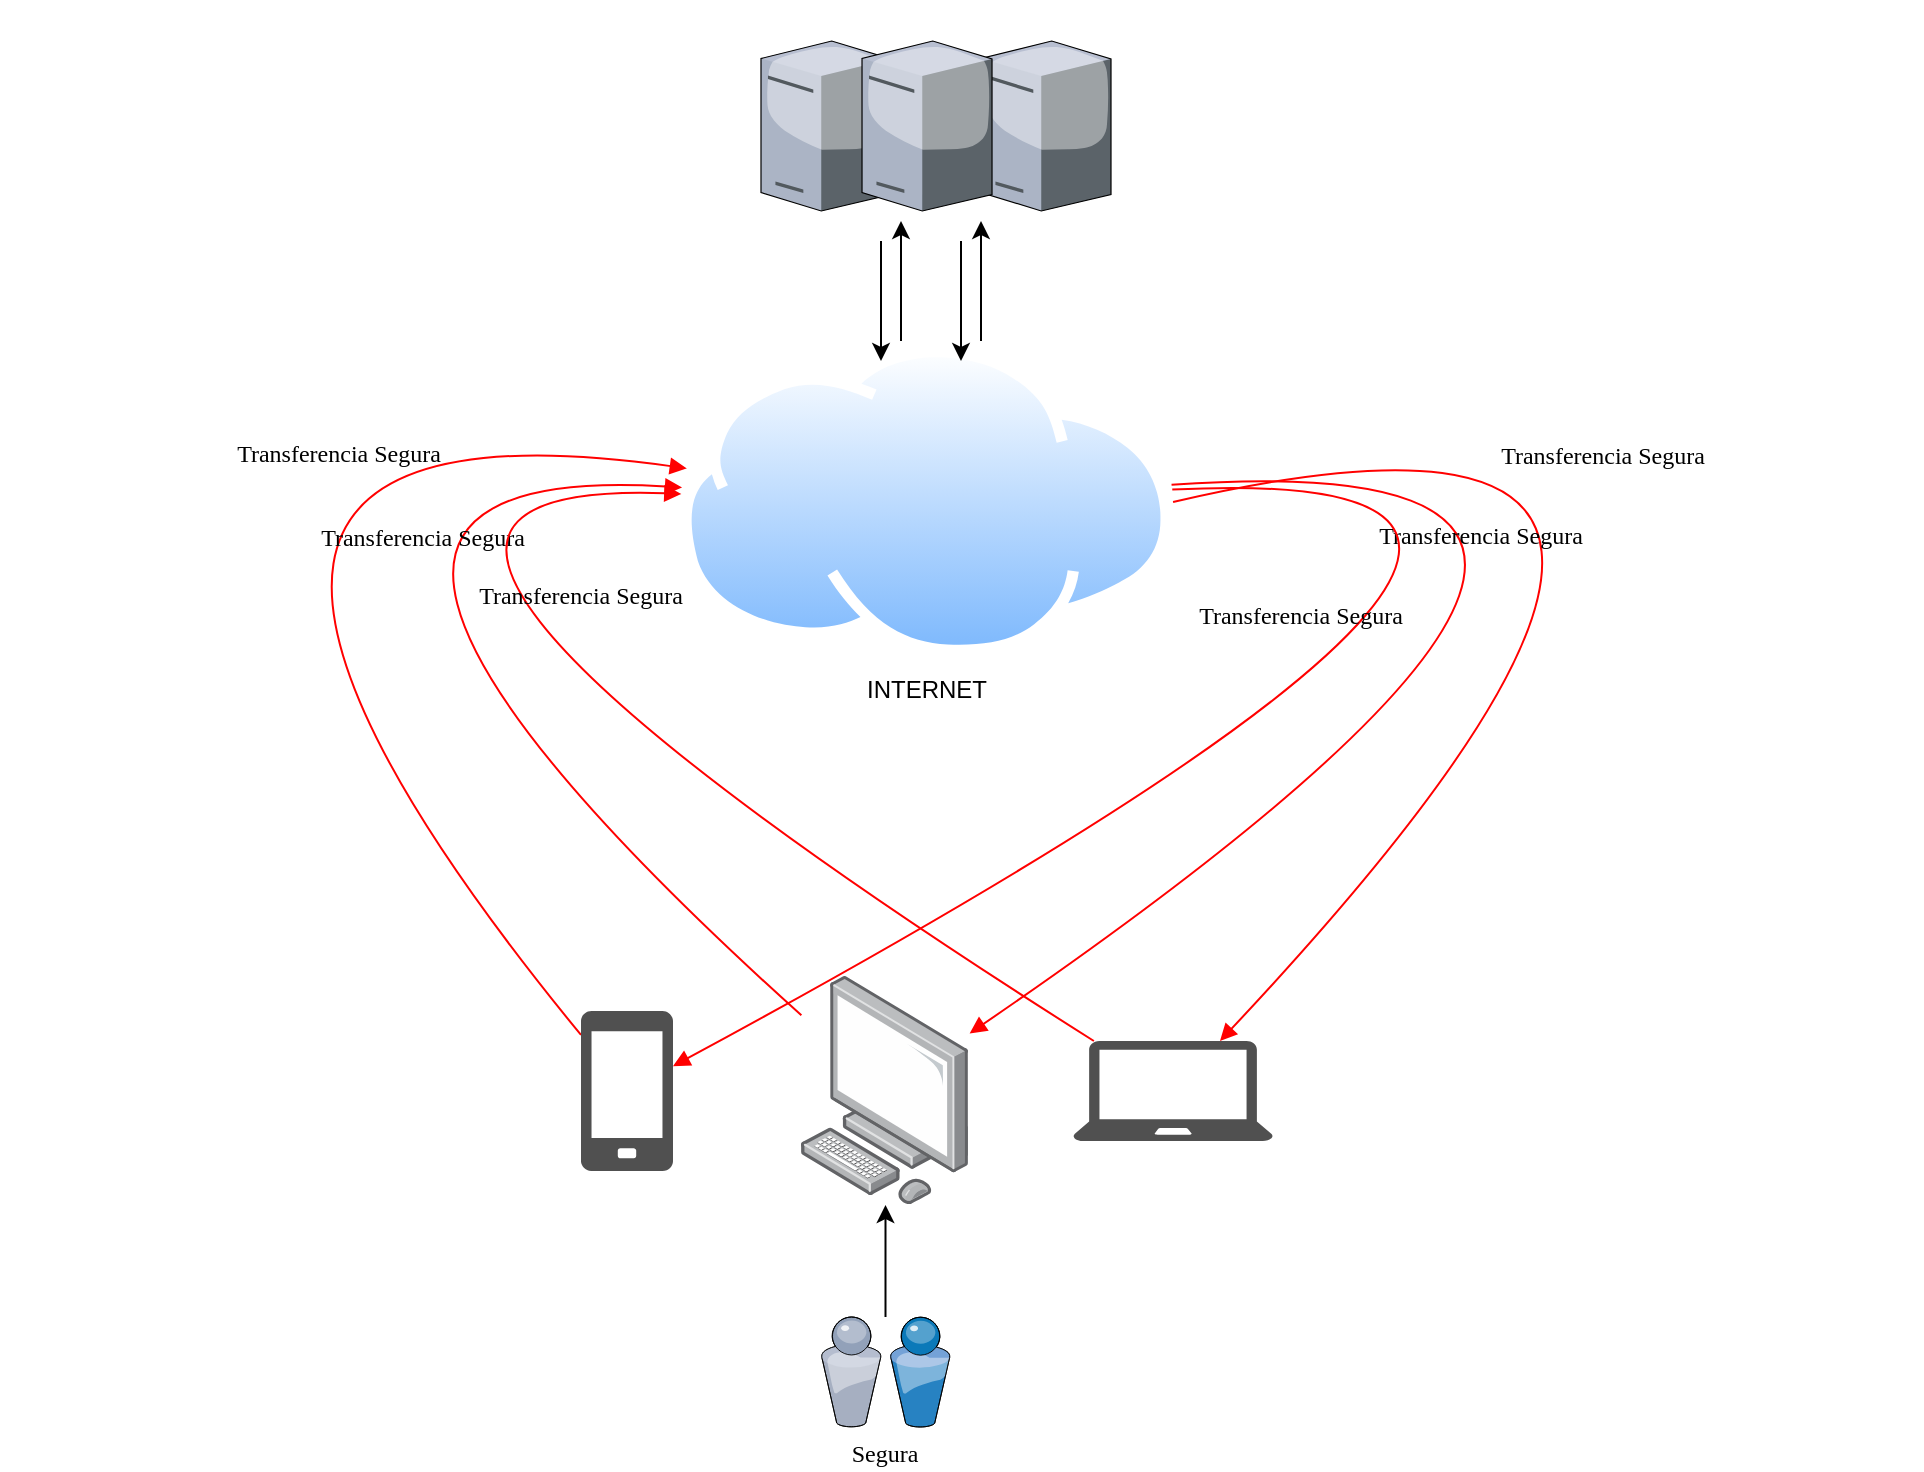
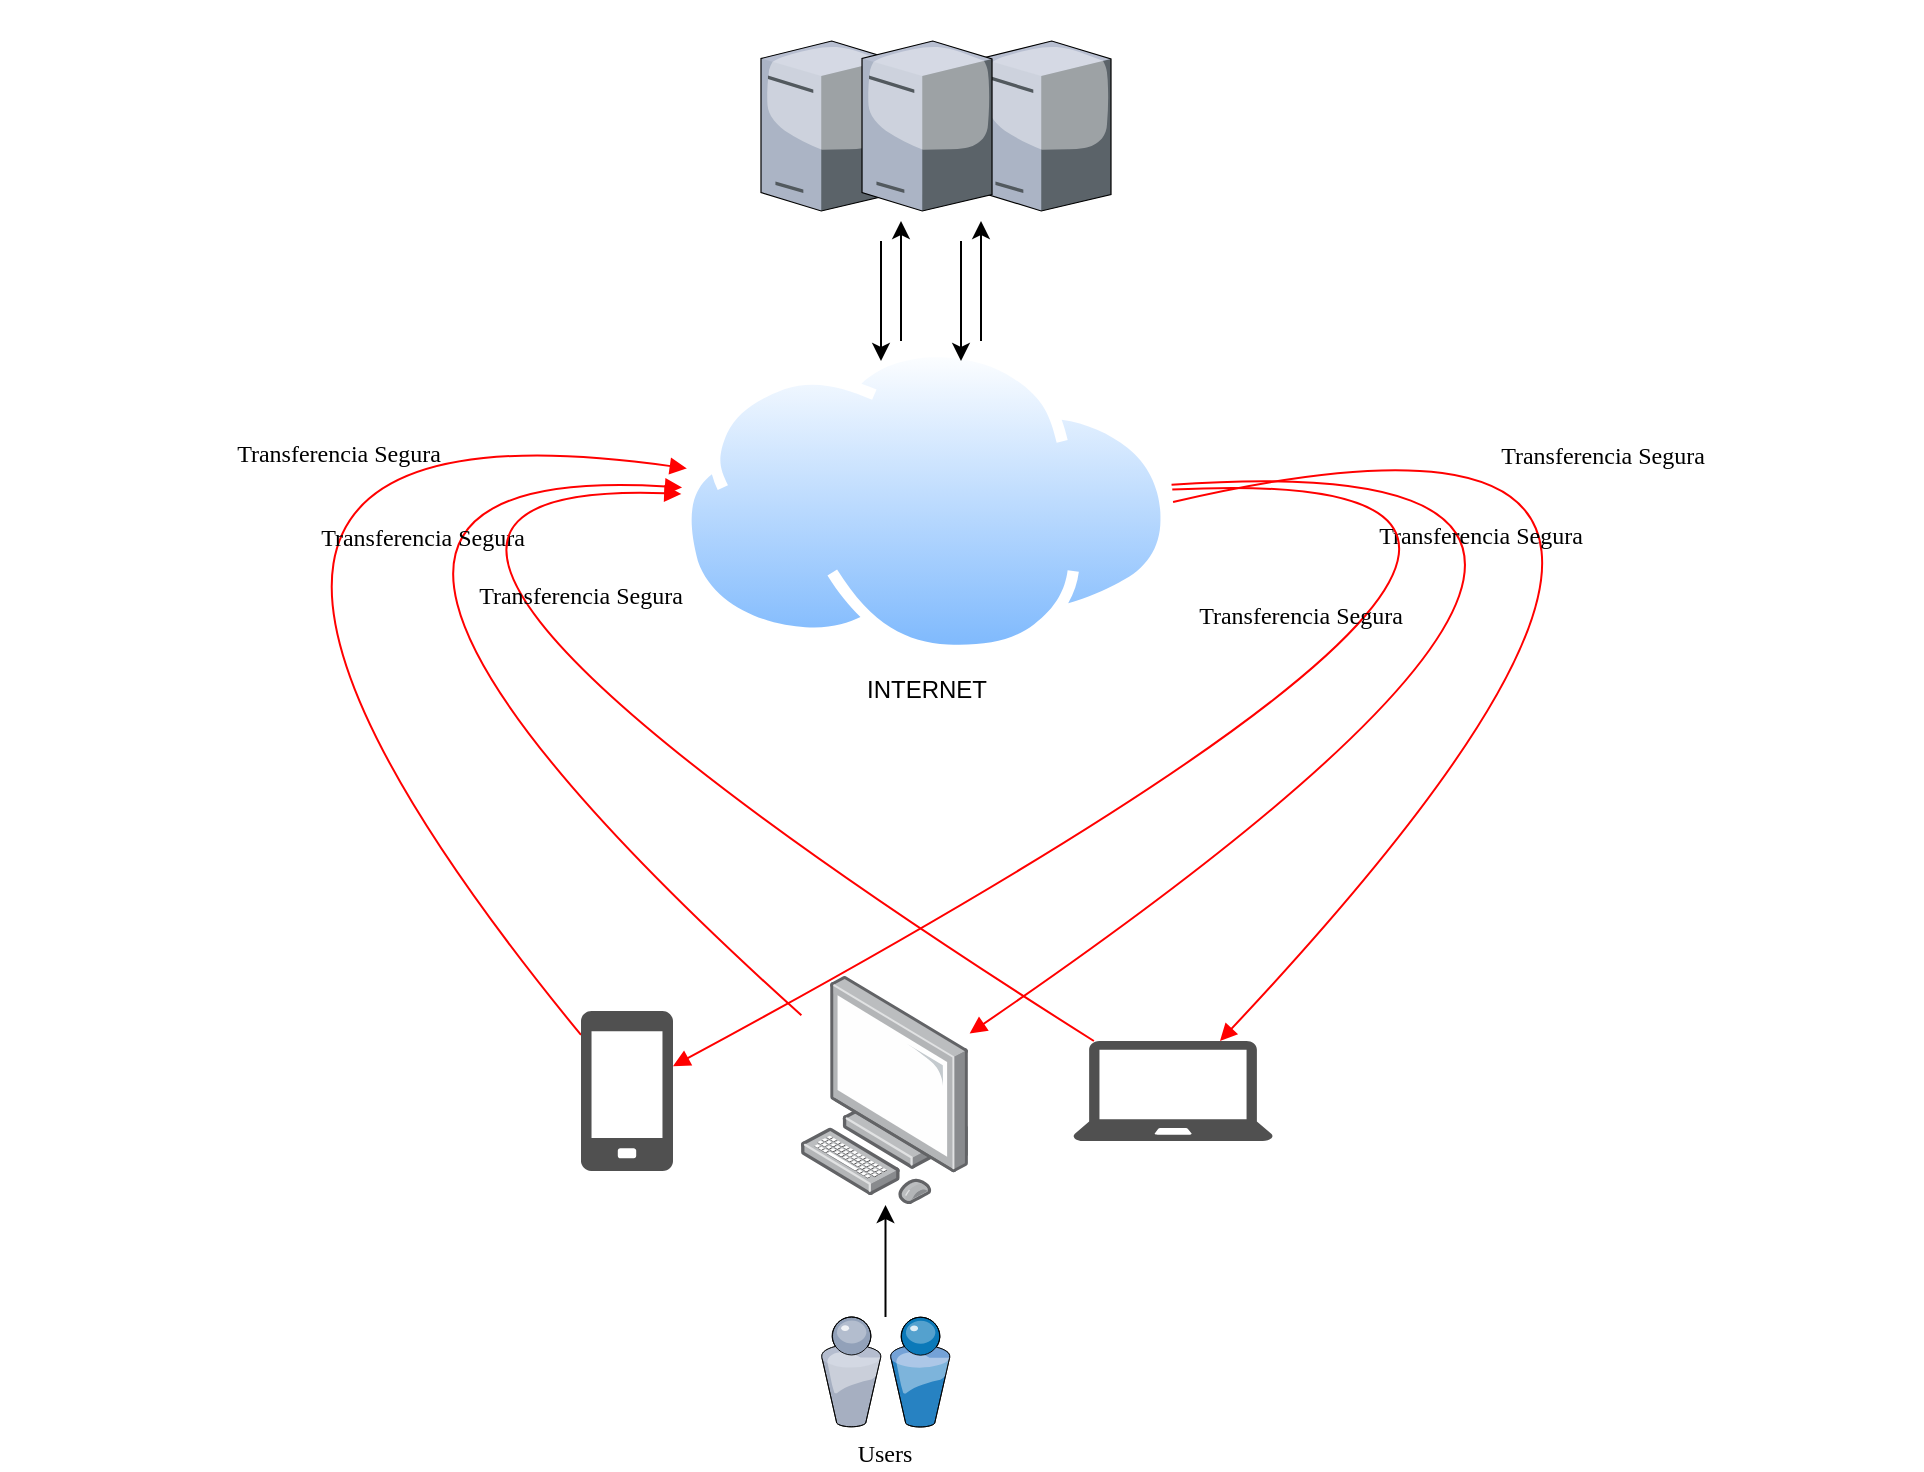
- <mxCell id="3" value="Segura" style="verticalLabelPosition=bottom;aspect=fixed;html=1;verticalAlign=top;strokeColor=none;shape=mxgraph.citrix.users;rounded=0;shadow=0;comic=0;fontFamily=Verdana;" parent="1" vertex="1"><mxGeometry x="410" y="658" width="64.5" height="55" as="geometry" /></mxCell>
+ <mxCell id="3" value="Users" style="verticalLabelPosition=bottom;aspect=fixed;html=1;verticalAlign=top;strokeColor=none;shape=mxgraph.citrix.users;rounded=0;shadow=0;comic=0;fontFamily=Verdana;" parent="1" vertex="1"><mxGeometry x="410" y="658" width="64.5" height="55" as="geometry" /></mxCell>
